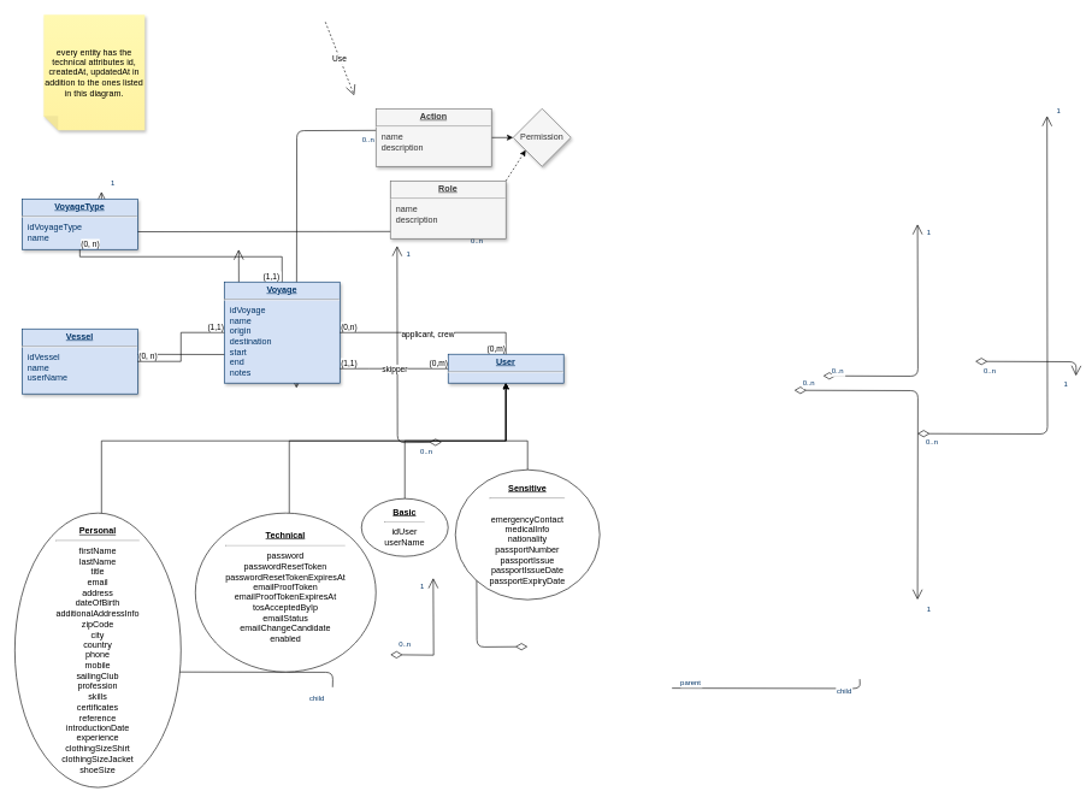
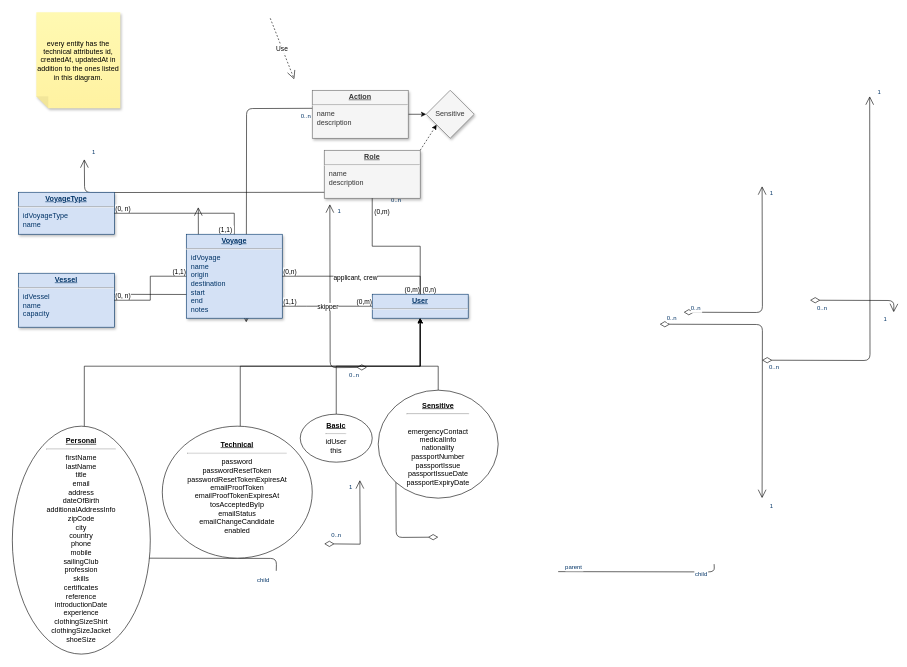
- <mxCell id="62" value="Permission" style="rhombus;whiteSpace=wrap;html=1;fillColor=#f5f5f5;strokeColor=#666666;shadow=1;fontColor=#333333;" vertex="1" parent="1"><mxGeometry x="710" y="150" width="80" height="80" as="geometry" /></mxCell>
+ <mxCell id="62" value="Sensitive" style="rhombus;whiteSpace=wrap;html=1;fillColor=#f5f5f5;strokeColor=#666666;shadow=1;fontColor=#333333;" vertex="1" parent="1"><mxGeometry x="710" y="150" width="80" height="80" as="geometry" /></mxCell>
- <mxCell id="40" value="&lt;p style=&quot;margin: 0px; margin-top: 4px; text-align: center; text-decoration: underline;&quot;&gt;&lt;strong&gt;VoyageType&lt;/strong&gt;&lt;/p&gt;&lt;hr&gt;&lt;p style=&quot;margin: 0px; margin-left: 8px;&quot;&gt;&lt;span style=&quot;background-color: initial;&quot;&gt;idVoyageType&lt;/span&gt;&lt;br&gt;&lt;/p&gt;&lt;p style=&quot;margin: 0px; margin-left: 8px;&quot;&gt;name&lt;/p&gt;" style="verticalAlign=top;align=left;overflow=fill;fontSize=12;fontFamily=Helvetica;html=1;strokeColor=#003366;shadow=1;fillColor=#D4E1F5;fontColor=#003366" vertex="1" parent="1"><mxGeometry x="30" y="275" width="160" height="70" as="geometry" /></mxCell>
+ <mxCell id="40" value="&lt;p style=&quot;margin: 0px; margin-top: 4px; text-align: center; text-decoration: underline;&quot;&gt;&lt;strong&gt;VoyageType&lt;/strong&gt;&lt;/p&gt;&lt;hr&gt;&lt;p style=&quot;margin: 0px; margin-left: 8px;&quot;&gt;&lt;span style=&quot;background-color: initial;&quot;&gt;idVoyageType&lt;/span&gt;&lt;br&gt;&lt;/p&gt;&lt;p style=&quot;margin: 0px; margin-left: 8px;&quot;&gt;name&lt;/p&gt;" style="verticalAlign=top;align=left;overflow=fill;fontSize=12;fontFamily=Helvetica;html=1;strokeColor=#003366;shadow=1;fillColor=#D4E1F5;fontColor=#003366" vertex="1" parent="1"><mxGeometry x="30" y="320" width="160" height="70" as="geometry" /></mxCell>
+ <mxCell id="57" value="" style="endArrow=none;html=1;rounded=0;endFill=0;orthogonal=1;edgeStyle=orthogonalEdgeStyle;" edge="1" parent="1" source="56" target="2"><mxGeometry relative="1" as="geometry"><mxPoint x="1570" y="185" as="sourcePoint" /><mxPoint x="1160" y="0" as="targetPoint" /></mxGeometry></mxCell>
+ <mxCell id="58" value="(0,m)" style="edgeLabel;resizable=0;html=1;align=left;verticalAlign=bottom;" connectable="0" vertex="1" parent="57"><mxGeometry x="-1" relative="1" as="geometry"><mxPoint x="2" y="30" as="offset" /></mxGeometry></mxCell>
+ <mxCell id="59" value="(0,n)" style="edgeLabel;resizable=0;html=1;align=right;verticalAlign=bottom;" connectable="0" vertex="1" parent="57"><mxGeometry x="1" relative="1" as="geometry"><mxPoint x="27" as="offset" /></mxGeometry></mxCell>
- <mxCell id="38" value="&lt;p style=&quot;margin: 0px; margin-top: 4px; text-align: center; text-decoration: underline;&quot;&gt;&lt;strong&gt;Vessel&lt;/strong&gt;&lt;/p&gt;&lt;hr&gt;&lt;p style=&quot;margin: 0px; margin-left: 8px;&quot;&gt;&lt;span style=&quot;background-color: initial;&quot;&gt;idVessel&lt;/span&gt;&lt;br&gt;&lt;/p&gt;&lt;p style=&quot;margin: 0px; margin-left: 8px;&quot;&gt;name&lt;/p&gt;&lt;p style=&quot;margin: 0px; margin-left: 8px;&quot;&gt;userName&lt;br&gt;&lt;/p&gt;" style="verticalAlign=top;align=left;overflow=fill;fontSize=12;fontFamily=Helvetica;html=1;strokeColor=#003366;shadow=1;fillColor=#D4E1F5;fontColor=#003366" vertex="1" parent="1"><mxGeometry x="30" y="455" width="160" height="90" as="geometry" /></mxCell>
+ <mxCell id="38" value="&lt;p style=&quot;margin: 0px; margin-top: 4px; text-align: center; text-decoration: underline;&quot;&gt;&lt;strong&gt;Vessel&lt;/strong&gt;&lt;/p&gt;&lt;hr&gt;&lt;p style=&quot;margin: 0px; margin-left: 8px;&quot;&gt;&lt;span style=&quot;background-color: initial;&quot;&gt;idVessel&lt;/span&gt;&lt;br&gt;&lt;/p&gt;&lt;p style=&quot;margin: 0px; margin-left: 8px;&quot;&gt;name&lt;/p&gt;&lt;p style=&quot;margin: 0px; margin-left: 8px;&quot;&gt;capacity&lt;br&gt;&lt;/p&gt;" style="verticalAlign=top;align=left;overflow=fill;fontSize=12;fontFamily=Helvetica;html=1;strokeColor=#003366;shadow=1;fillColor=#D4E1F5;fontColor=#003366" vertex="1" parent="1"><mxGeometry x="30" y="455" width="160" height="90" as="geometry" /></mxCell>
- <mxCell id="64" value="&lt;b&gt;&lt;u&gt;Basic&lt;br&gt;&lt;/u&gt;&lt;/b&gt;&lt;hr&gt;idUser&lt;br&gt;userName" style="ellipse;whiteSpace=wrap;html=1;" vertex="1" parent="1"><mxGeometry x="500" y="690" width="120" height="80" as="geometry" /></mxCell>
+ <mxCell id="64" value="&lt;b&gt;&lt;u&gt;Basic&lt;br&gt;&lt;/u&gt;&lt;/b&gt;&lt;hr&gt;idUser&lt;br&gt;this" style="ellipse;whiteSpace=wrap;html=1;" vertex="1" parent="1"><mxGeometry x="500" y="690" width="120" height="80" as="geometry" /></mxCell>
